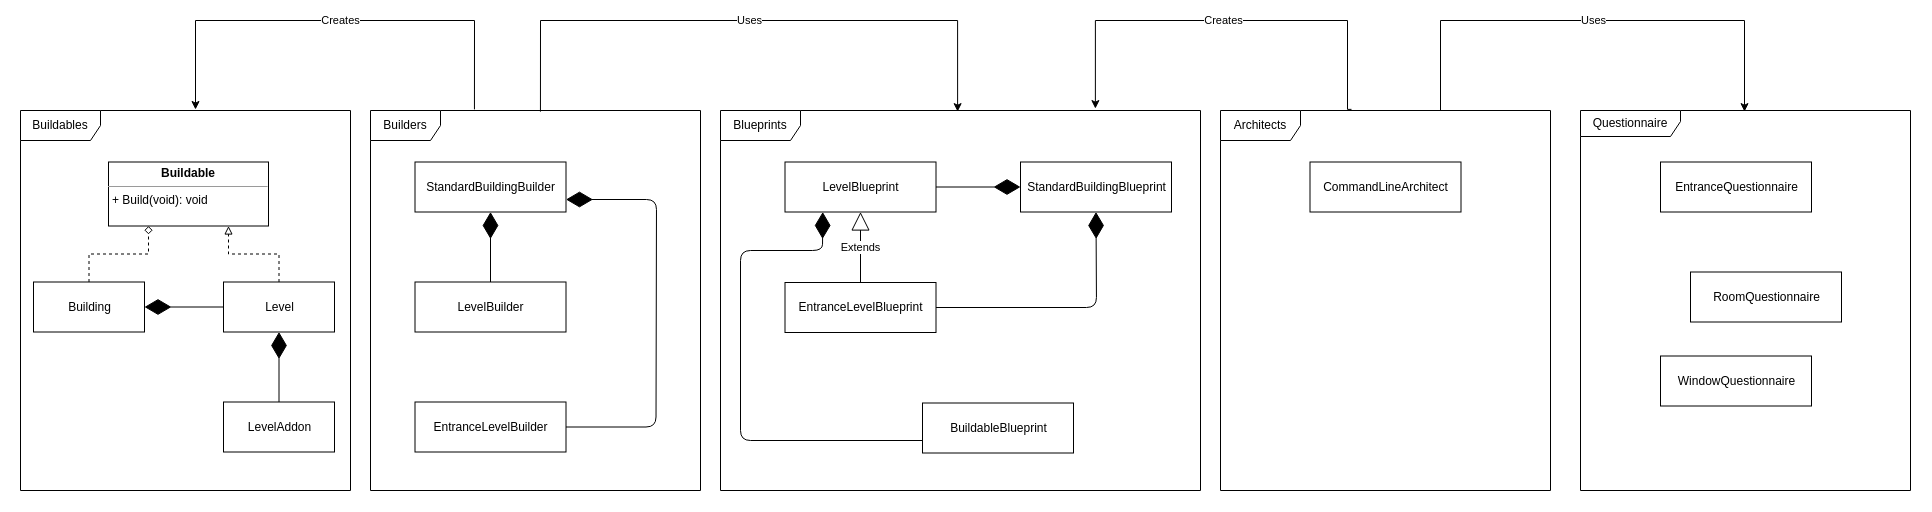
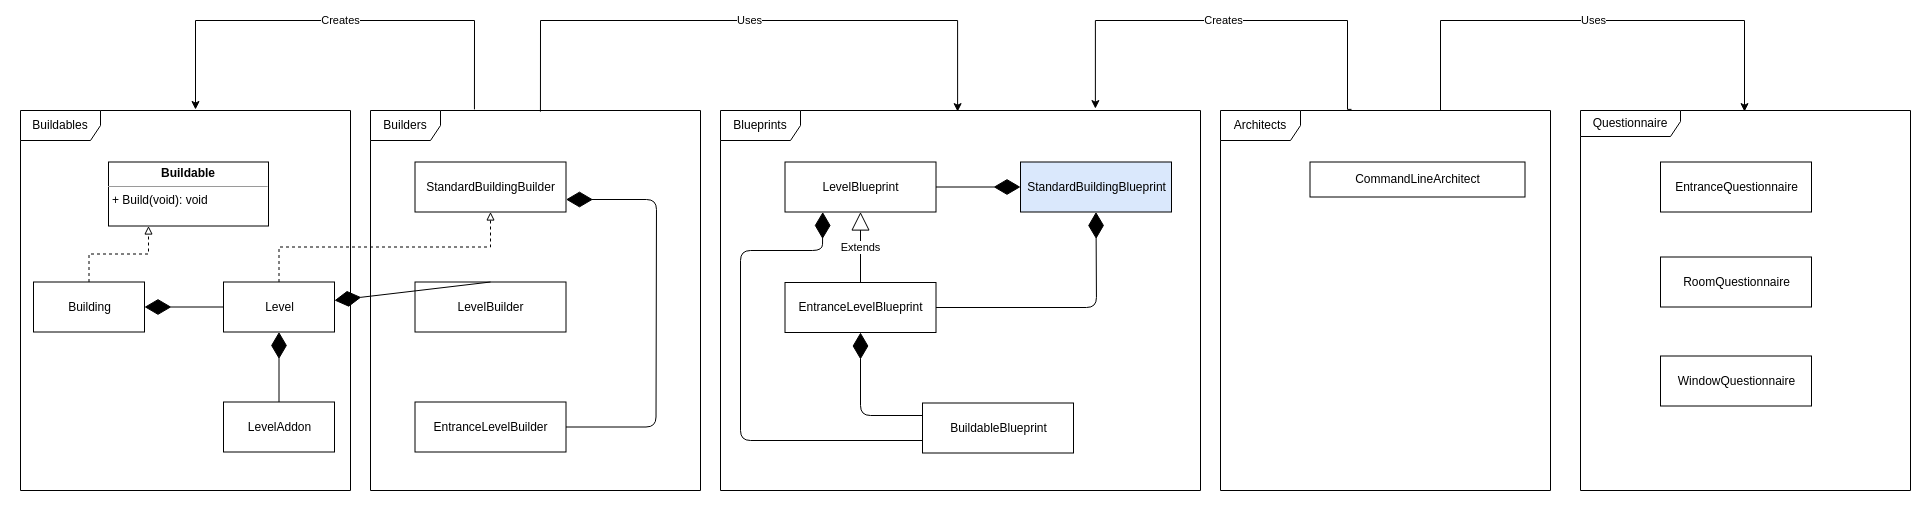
- <mxCell id="15" value="StandardBuildingBlueprint" style="html=1;" parent="1" vertex="1"><mxGeometry x="1020" y="161.5" width="151" height="50" as="geometry" /></mxCell>
+ <mxCell id="15" value="StandardBuildingBlueprint" style="html=1;fillColor=#dae8fc;" parent="1" vertex="1"><mxGeometry x="1020" y="161.5" width="151" height="50" as="geometry" /></mxCell>
- <mxCell id="18" value="CommandLineArchitect" style="html=1;" parent="1" vertex="1"><mxGeometry x="1309.5" y="161.5" width="151" height="50" as="geometry" /></mxCell>
+ <mxCell id="18" value="CommandLineArchitect" style="html=1;" parent="1" vertex="1"><mxGeometry x="1309.5" y="161.5" width="215" height="35" as="geometry" /></mxCell>
- <mxCell id="11" style="edgeStyle=orthogonalEdgeStyle;rounded=0;orthogonalLoop=1;jettySize=auto;html=1;dashed=1;endArrow=diamond;endFill=0;exitX=0.5;exitY=0;exitDx=0;exitDy=0;entryX=0.25;entryY=1;entryDx=0;entryDy=0;" parent="1" source="12" target="10" edge="1"><mxGeometry relative="1" as="geometry" /></mxCell>
+ <mxCell id="11" style="edgeStyle=orthogonalEdgeStyle;rounded=0;orthogonalLoop=1;jettySize=auto;html=1;dashed=1;endArrow=block;endFill=0;exitX=0.5;exitY=0;exitDx=0;exitDy=0;entryX=0.25;entryY=1;entryDx=0;entryDy=0;" parent="1" source="12" target="10" edge="1"><mxGeometry relative="1" as="geometry" /></mxCell>
- <mxCell id="7" style="edgeStyle=orthogonalEdgeStyle;rounded=0;orthogonalLoop=1;jettySize=auto;html=1;entryX=0.75;entryY=1;entryDx=0;entryDy=0;dashed=1;endArrow=block;endFill=0;exitX=0.5;exitY=0;exitDx=0;exitDy=0;" parent="1" source="8" target="10" edge="1"><mxGeometry relative="1" as="geometry" /></mxCell>
+ <mxCell id="7" style="edgeStyle=orthogonalEdgeStyle;rounded=0;orthogonalLoop=1;jettySize=auto;html=1;dashed=1;endArrow=block;endFill=0;exitX=0.5;exitY=0;exitDx=0;exitDy=0;" parent="1" source="8" target="24" edge="1"><mxGeometry relative="1" as="geometry" /></mxCell>
- <mxCell id="25" value="" style="endArrow=diamondThin;endFill=1;endSize=24;html=1;entryX=0.5;entryY=1;entryDx=0;entryDy=0;exitX=0.5;exitY=0;exitDx=0;exitDy=0;" parent="1" source="22" target="24" edge="1"><mxGeometry width="160" relative="1" as="geometry"><mxPoint x="595.5" y="311.5" as="sourcePoint" /><mxPoint x="755.5" y="311.5" as="targetPoint" /></mxGeometry></mxCell>
+ <mxCell id="25" value="" style="endArrow=diamondThin;endFill=1;endSize=24;html=1;exitX=0.5;exitY=0;exitDx=0;exitDy=0;" parent="1" source="22" target="8" edge="1"><mxGeometry width="160" relative="1" as="geometry"><mxPoint x="595.5" y="311.5" as="sourcePoint" /><mxPoint x="755.5" y="311.5" as="targetPoint" /></mxGeometry></mxCell>
- <mxCell id="35" value="RoomQuestionnaire" style="html=1;" vertex="1" parent="1"><mxGeometry x="1690" y="271.5" width="151" height="50" as="geometry" /></mxCell>
+ <mxCell id="35" value="RoomQuestionnaire" style="html=1;" vertex="1" parent="1"><mxGeometry x="1660" y="256.5" width="151" height="50" as="geometry" /></mxCell>
+ <mxCell id="29" value="" style="endArrow=diamondThin;endFill=1;endSize=24;html=1;entryX=0.5;entryY=1;entryDx=0;entryDy=0;exitX=0;exitY=0.25;exitDx=0;exitDy=0;" parent="1" source="27" target="13" edge="1"><mxGeometry width="160" relative="1" as="geometry"><mxPoint x="820" y="560" as="sourcePoint" /><mxPoint x="980" y="560" as="targetPoint" /><Array as="points"><mxPoint x="860" y="415" /></Array></mxGeometry></mxCell>
